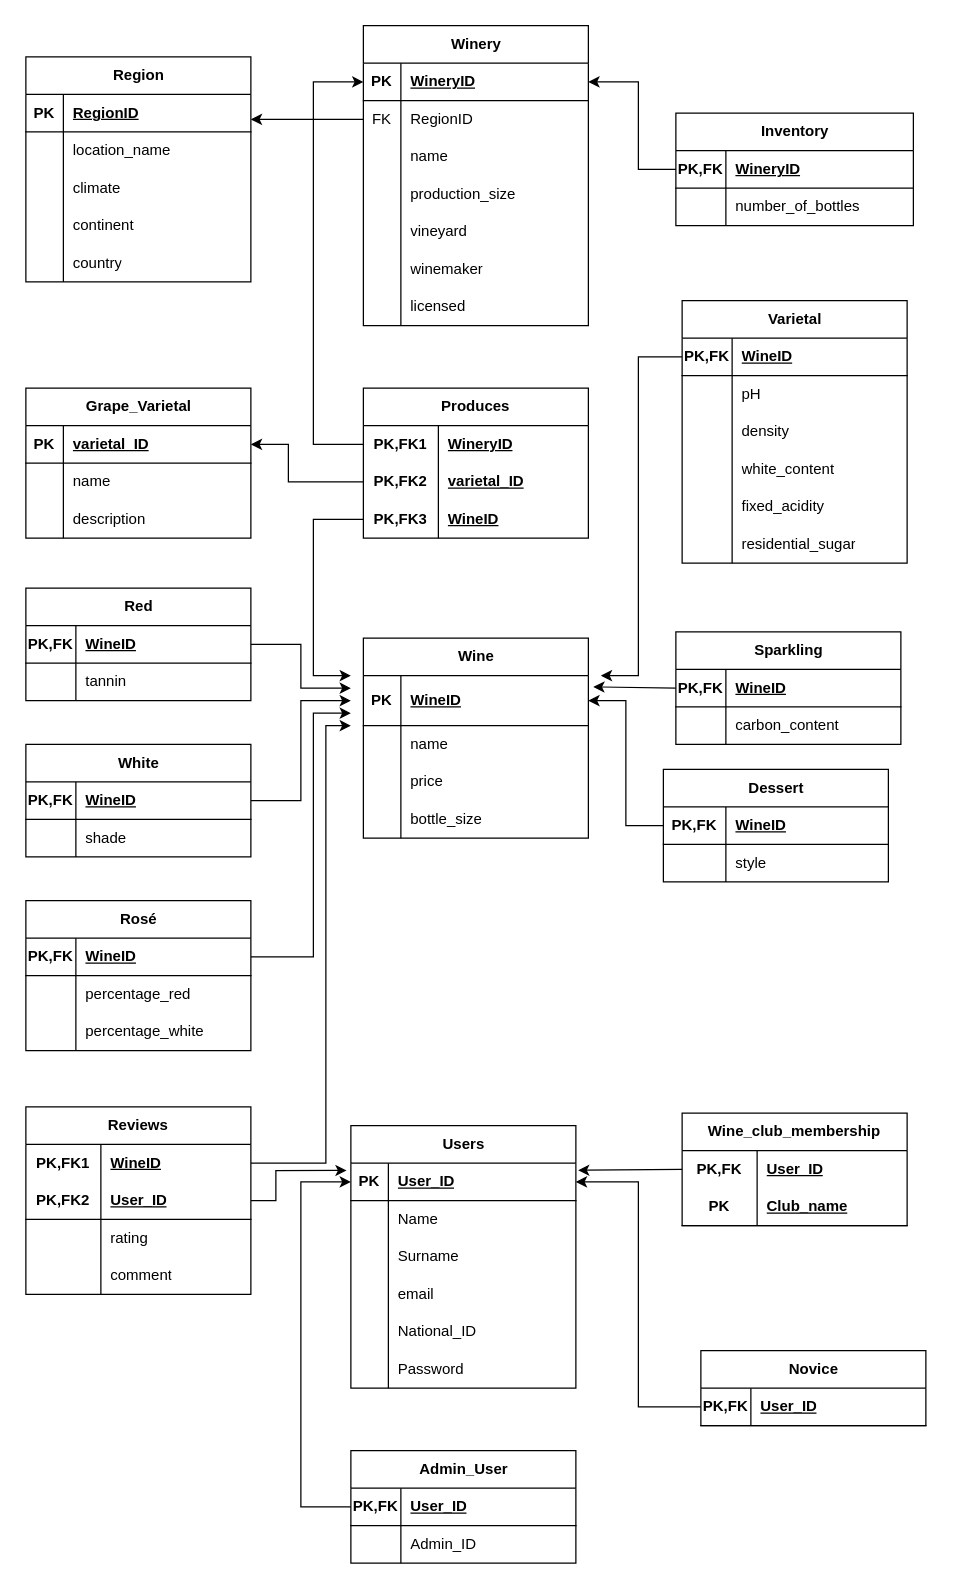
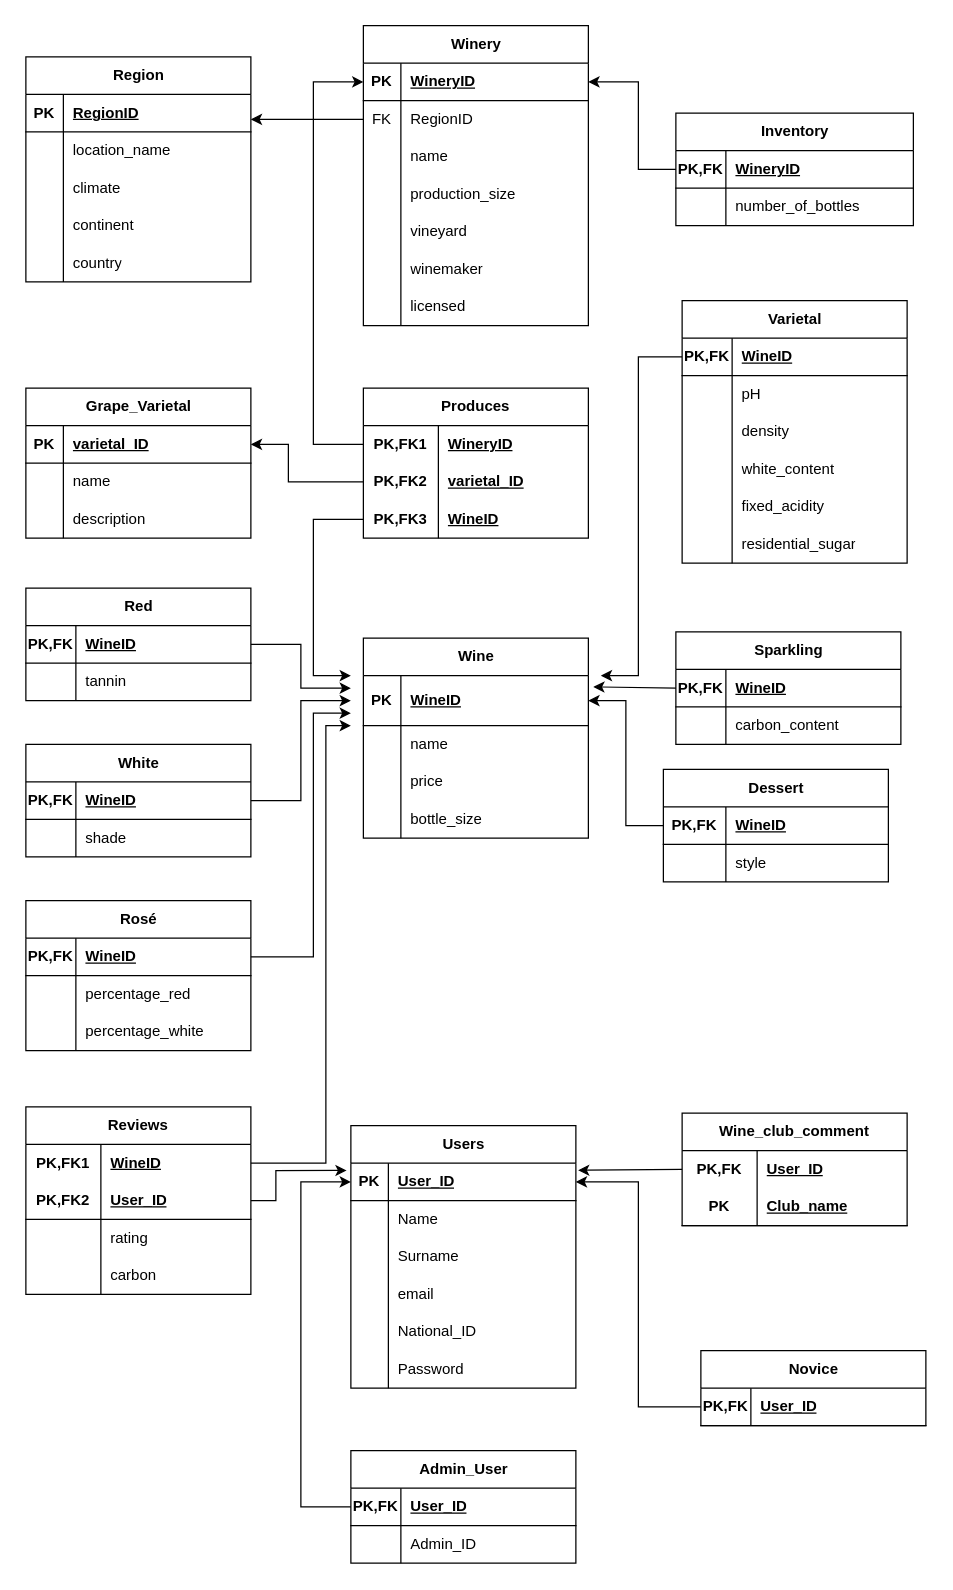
- <mxCell id="108" value="Wine_club_membership" style="shape=table;startSize=30;container=1;collapsible=1;childLayout=tableLayout;fixedRows=1;rowLines=0;fontStyle=1;align=center;resizeLast=1;html=1;whiteSpace=wrap;" parent="1" vertex="1"><mxGeometry x="545" y="890" width="180" height="90" as="geometry" /></mxCell>
+ <mxCell id="108" value="Wine_club_comment" style="shape=table;startSize=30;container=1;collapsible=1;childLayout=tableLayout;fixedRows=1;rowLines=0;fontStyle=1;align=center;resizeLast=1;html=1;whiteSpace=wrap;" parent="1" vertex="1"><mxGeometry x="545" y="890" width="180" height="90" as="geometry" /></mxCell>
- <mxCell id="127" value="comment" style="shape=partialRectangle;connectable=0;fillColor=none;top=0;left=0;bottom=0;right=0;align=left;spacingLeft=6;overflow=hidden;html=1;whiteSpace=wrap;" parent="125" vertex="1"><mxGeometry x="60" width="120" height="30" as="geometry"><mxRectangle width="120" height="30" as="alternateBounds" /></mxGeometry></mxCell>
+ <mxCell id="127" value="carbon" style="shape=partialRectangle;connectable=0;fillColor=none;top=0;left=0;bottom=0;right=0;align=left;spacingLeft=6;overflow=hidden;html=1;whiteSpace=wrap;" parent="125" vertex="1"><mxGeometry x="60" width="120" height="30" as="geometry"><mxRectangle width="120" height="30" as="alternateBounds" /></mxGeometry></mxCell>
